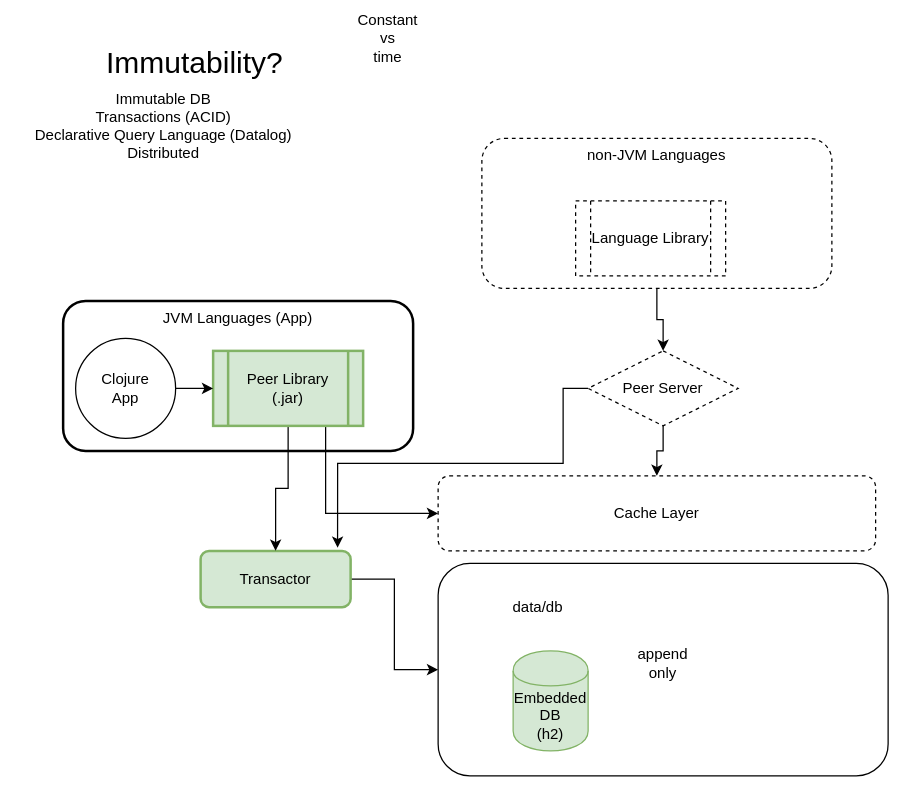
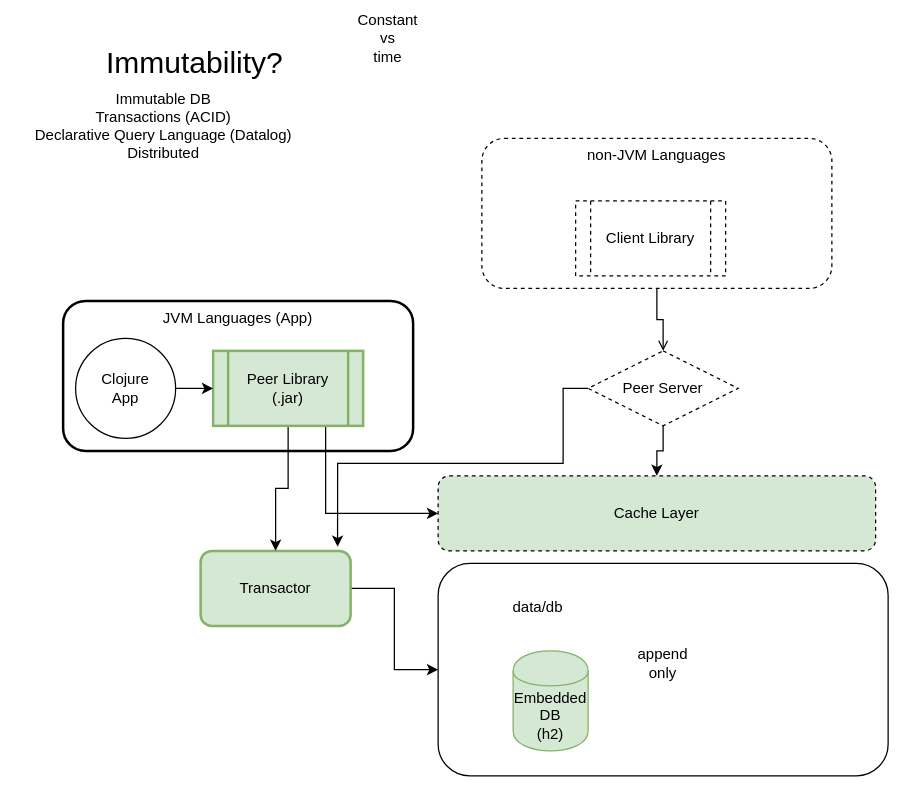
- <mxCell id="22" value="Language Library" style="shape=process;whiteSpace=wrap;html=1;backgroundOutline=1;dashed=1;" vertex="1" parent="1"><mxGeometry x="460" y="160" width="120" height="60" as="geometry" /></mxCell>
+ <mxCell id="22" value="Client Library" style="shape=process;whiteSpace=wrap;html=1;backgroundOutline=1;dashed=1;" vertex="1" parent="1"><mxGeometry x="460" y="160" width="120" height="60" as="geometry" /></mxCell>
- <mxCell id="11" style="edgeStyle=orthogonalEdgeStyle;rounded=0;orthogonalLoop=1;jettySize=auto;html=1;exitX=0.5;exitY=1;exitDx=0;exitDy=0;" edge="1" parent="1" source="12" target="21"><mxGeometry relative="1" as="geometry" /></mxCell>
+ <mxCell id="11" style="edgeStyle=orthogonalEdgeStyle;rounded=0;orthogonalLoop=1;jettySize=auto;html=1;exitX=0.5;exitY=1;exitDx=0;exitDy=0;endArrow=open;" edge="1" parent="1" source="12" target="21"><mxGeometry relative="1" as="geometry" /></mxCell>
- <mxCell id="18" value="Cache Layer" style="rounded=1;whiteSpace=wrap;html=1;dashed=1;" vertex="1" parent="1"><mxGeometry x="350" y="380" width="350" height="60" as="geometry" /></mxCell>
+ <mxCell id="18" value="Cache Layer" style="rounded=1;whiteSpace=wrap;html=1;dashed=1;fillColor=#d5e8d4;" vertex="1" parent="1"><mxGeometry x="350" y="380" width="350" height="60" as="geometry" /></mxCell>
- <mxCell id="8" value="Transactor" style="rounded=1;whiteSpace=wrap;html=1;strokeWidth=2;fillColor=#d5e8d4;strokeColor=#82b366;" vertex="1" parent="1"><mxGeometry x="160" y="440" width="120" height="45" as="geometry" /></mxCell>
+ <mxCell id="8" value="Transactor" style="rounded=1;whiteSpace=wrap;html=1;strokeWidth=2;fillColor=#d5e8d4;strokeColor=#82b366;" vertex="1" parent="1"><mxGeometry x="160" y="440" width="120" height="60" as="geometry" /></mxCell>
